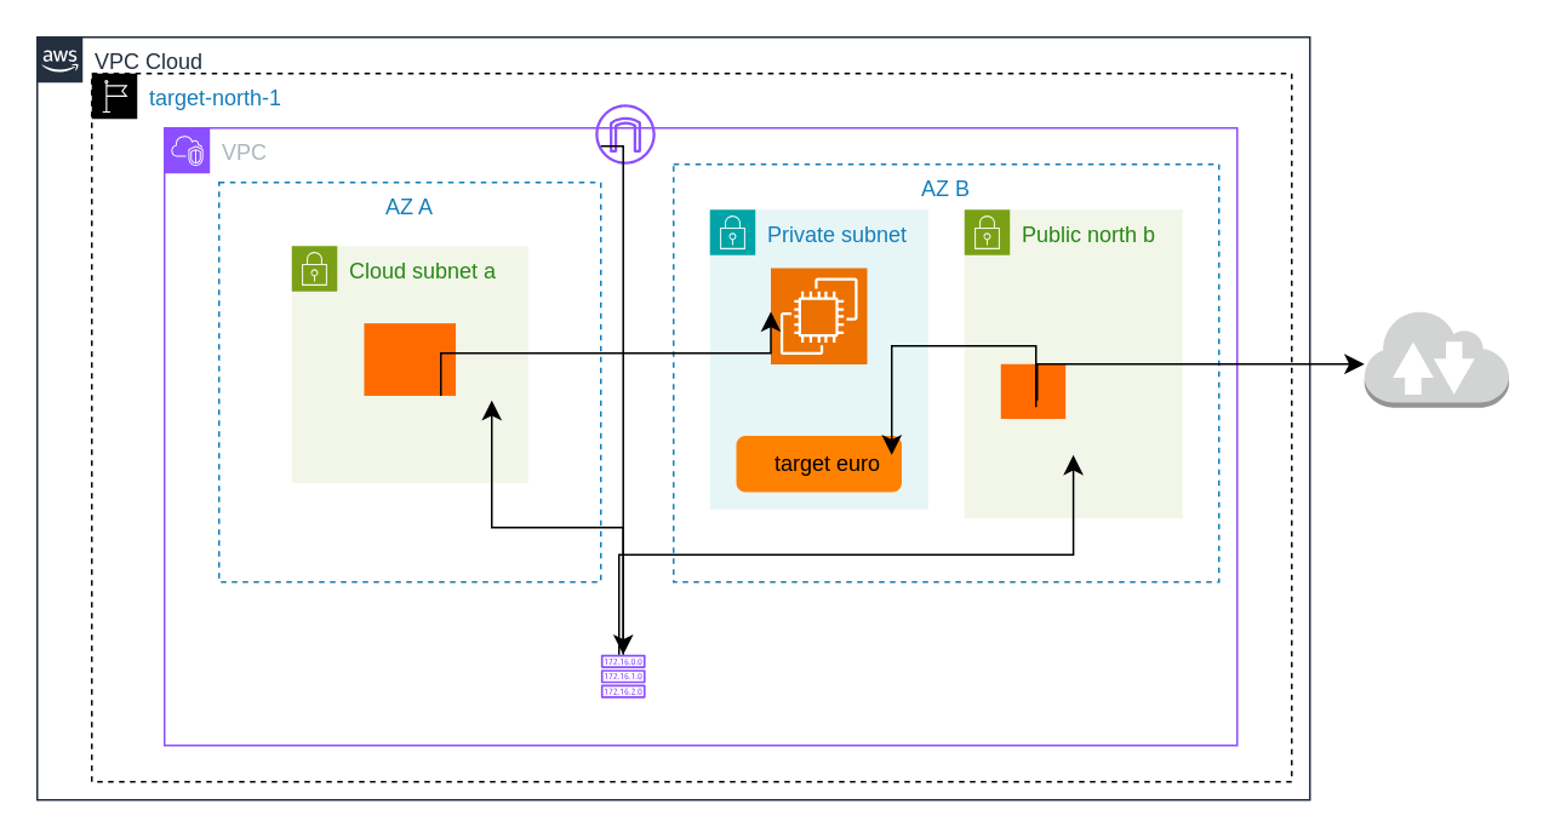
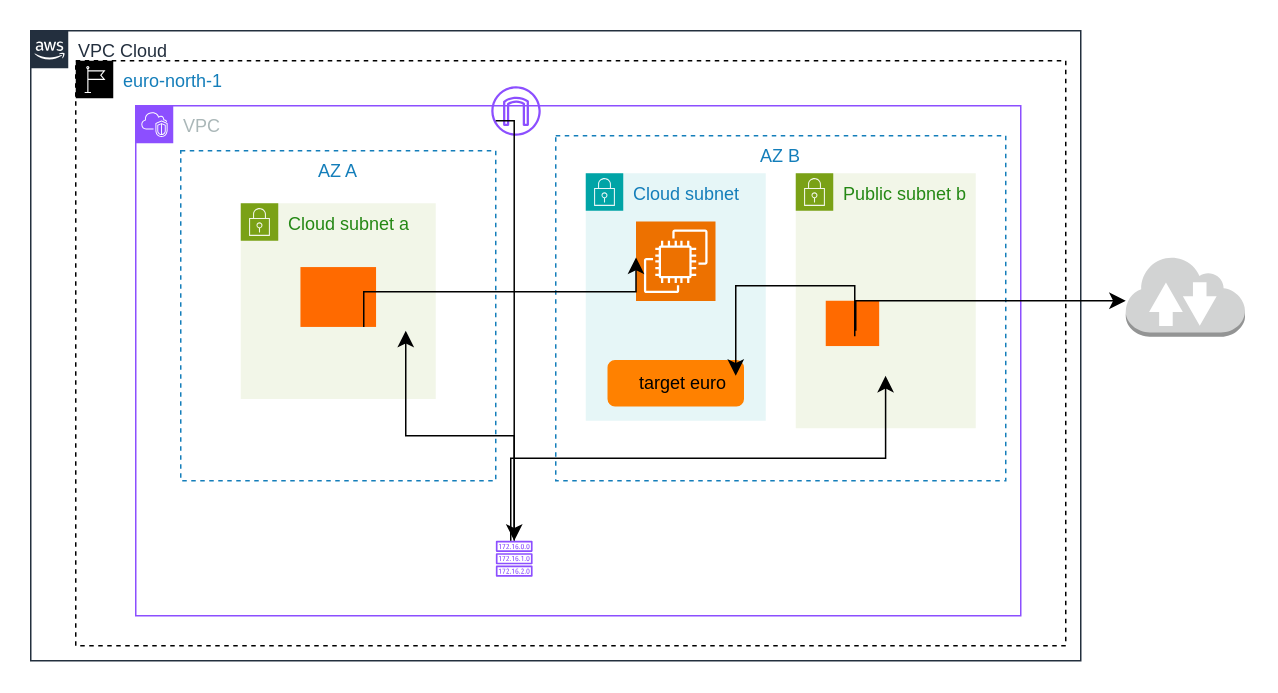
- <mxCell id="3" value="target-north-1" style="points=[[0,0],[0.25,0],[0.5,0],[0.75,0],[1,0],[1,0.25],[1,0.5],[1,0.75],[1,1],[0.75,1],[0.5,1],[0.25,1],[0,1],[0,0.75],[0,0.5],[0,0.25]];outlineConnect=0;gradientColor=none;html=1;whiteSpace=wrap;fontSize=12;fontStyle=0;container=1;pointerEvents=0;collapsible=0;recursiveResize=0;shape=mxgraph.aws4.group;grIcon=mxgraph.aws4.group_region;strokeColor=default;fillColor=none;verticalAlign=top;align=left;spacingLeft=30;fontColor=#147EBA;dashed=1;" vertex="1" parent="2"><mxGeometry x="30" y="20" width="660" height="390" as="geometry" /></mxCell>
+ <mxCell id="3" value="euro-north-1" style="points=[[0,0],[0.25,0],[0.5,0],[0.75,0],[1,0],[1,0.25],[1,0.5],[1,0.75],[1,1],[0.75,1],[0.5,1],[0.25,1],[0,1],[0,0.75],[0,0.5],[0,0.25]];outlineConnect=0;gradientColor=none;html=1;whiteSpace=wrap;fontSize=12;fontStyle=0;container=1;pointerEvents=0;collapsible=0;recursiveResize=0;shape=mxgraph.aws4.group;grIcon=mxgraph.aws4.group_region;strokeColor=default;fillColor=none;verticalAlign=top;align=left;spacingLeft=30;fontColor=#147EBA;dashed=1;" vertex="1" parent="2"><mxGeometry x="30" y="20" width="660" height="390" as="geometry" /></mxCell>
- <mxCell id="7" value="Private subnet" style="points=[[0,0],[0.25,0],[0.5,0],[0.75,0],[1,0],[1,0.25],[1,0.5],[1,0.75],[1,1],[0.75,1],[0.5,1],[0.25,1],[0,1],[0,0.75],[0,0.5],[0,0.25]];outlineConnect=0;gradientColor=none;html=1;whiteSpace=wrap;fontSize=12;fontStyle=0;container=1;pointerEvents=0;collapsible=0;recursiveResize=0;shape=mxgraph.aws4.group;grIcon=mxgraph.aws4.group_security_group;grStroke=0;strokeColor=#00A4A6;fillColor=#E6F6F7;verticalAlign=top;align=left;spacingLeft=30;fontColor=#147EBA;dashed=0;" vertex="1" parent="4"><mxGeometry x="300" y="45" width="120" height="165" as="geometry" /></mxCell>
+ <mxCell id="7" value="Cloud subnet" style="points=[[0,0],[0.25,0],[0.5,0],[0.75,0],[1,0],[1,0.25],[1,0.5],[1,0.75],[1,1],[0.75,1],[0.5,1],[0.25,1],[0,1],[0,0.75],[0,0.5],[0,0.25]];outlineConnect=0;gradientColor=none;html=1;whiteSpace=wrap;fontSize=12;fontStyle=0;container=1;pointerEvents=0;collapsible=0;recursiveResize=0;shape=mxgraph.aws4.group;grIcon=mxgraph.aws4.group_security_group;grStroke=0;strokeColor=#00A4A6;fillColor=#E6F6F7;verticalAlign=top;align=left;spacingLeft=30;fontColor=#147EBA;dashed=0;" vertex="1" parent="4"><mxGeometry x="300" y="45" width="120" height="165" as="geometry" /></mxCell>
- <mxCell id="5" value="Public north b" style="points=[[0,0],[0.25,0],[0.5,0],[0.75,0],[1,0],[1,0.25],[1,0.5],[1,0.75],[1,1],[0.75,1],[0.5,1],[0.25,1],[0,1],[0,0.75],[0,0.5],[0,0.25]];outlineConnect=0;gradientColor=none;html=1;whiteSpace=wrap;fontSize=12;fontStyle=0;container=1;pointerEvents=0;collapsible=0;recursiveResize=0;shape=mxgraph.aws4.group;grIcon=mxgraph.aws4.group_security_group;grStroke=0;strokeColor=#7AA116;fillColor=#F2F6E8;verticalAlign=top;align=left;spacingLeft=30;fontColor=#248814;dashed=0;" vertex="1" parent="4"><mxGeometry x="440" y="45" width="120" height="170" as="geometry" /></mxCell>
+ <mxCell id="5" value="Public subnet b" style="points=[[0,0],[0.25,0],[0.5,0],[0.75,0],[1,0],[1,0.25],[1,0.5],[1,0.75],[1,1],[0.75,1],[0.5,1],[0.25,1],[0,1],[0,0.75],[0,0.5],[0,0.25]];outlineConnect=0;gradientColor=none;html=1;whiteSpace=wrap;fontSize=12;fontStyle=0;container=1;pointerEvents=0;collapsible=0;recursiveResize=0;shape=mxgraph.aws4.group;grIcon=mxgraph.aws4.group_security_group;grStroke=0;strokeColor=#7AA116;fillColor=#F2F6E8;verticalAlign=top;align=left;spacingLeft=30;fontColor=#248814;dashed=0;" vertex="1" parent="4"><mxGeometry x="440" y="45" width="120" height="170" as="geometry" /></mxCell>
